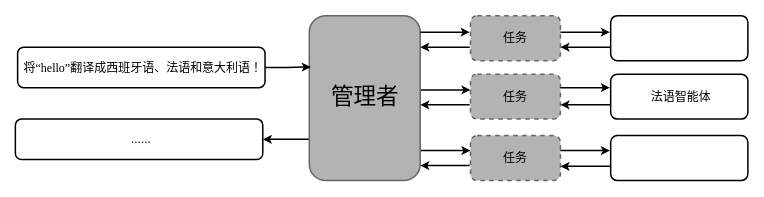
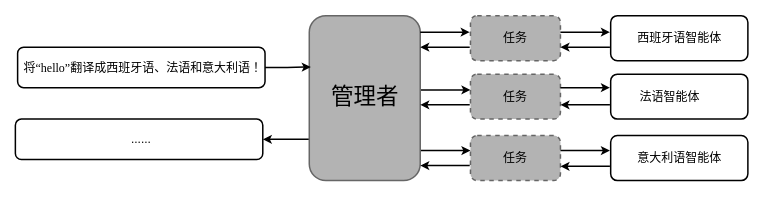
+ <mxCell id="18" value="&lt;font style=&quot;font-size: 16px;&quot;&gt;西班牙语智能体&lt;/font&gt;" style="text;html=1;align=center;verticalAlign=middle;whiteSpace=wrap;rounded=0;" vertex="1" parent="1"><mxGeometry x="846.5" y="35" width="118" height="30" as="geometry" /></mxCell>
- <mxCell id="19" value="&lt;font style=&quot;font-size: 16px;&quot;&gt;法语智能体&lt;/font&gt;" style="text;html=1;align=center;verticalAlign=middle;whiteSpace=wrap;rounded=0;" vertex="1" parent="1"><mxGeometry x="849" y="113" width="118" height="30" as="geometry" /></mxCell>
+ <mxCell id="19" value="&lt;font style=&quot;font-size: 16px;&quot;&gt;法语智能体&lt;/font&gt;" style="text;html=1;align=center;verticalAlign=middle;whiteSpace=wrap;rounded=0;" vertex="1" parent="1"><mxGeometry x="834" y="113" width="118" height="30" as="geometry" /></mxCell>
+ <mxCell id="20" value="&lt;font style=&quot;font-size: 16px;&quot;&gt;意大利语智能体&lt;/font&gt;" style="text;html=1;align=center;verticalAlign=middle;whiteSpace=wrap;rounded=0;" vertex="1" parent="1"><mxGeometry x="846.5" y="195" width="118" height="30" as="geometry" /></mxCell>
